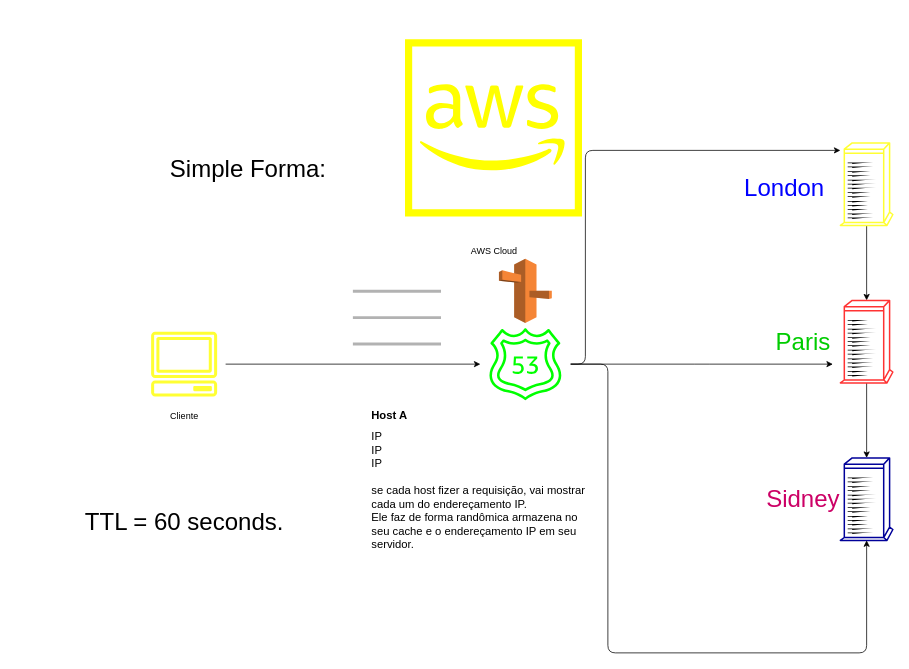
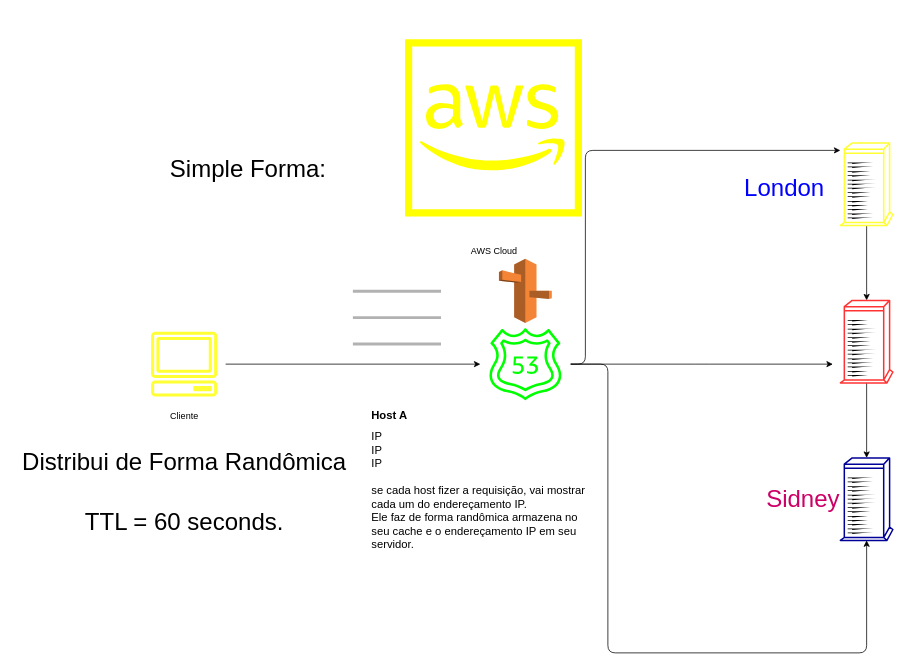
- <mxCell id="21" value="&lt;font style=&quot;font-size: 32px;&quot;&gt;Paris&lt;/font&gt;" style="text;html=1;align=center;verticalAlign=middle;resizable=0;points=[];autosize=1;strokeColor=none;fillColor=none;fontColor=#00CC00;" parent="1" vertex="1"><mxGeometry x="1025" y="440" width="90" height="30" as="geometry" /></mxCell>
+ <mxCell id="18" value="&lt;font style=&quot;font-size: 32px;&quot;&gt;Distribui de Forma Randômica&lt;/font&gt;" style="text;html=1;align=center;verticalAlign=middle;resizable=0;points=[];autosize=1;strokeColor=none;fillColor=none;" parent="1" vertex="1"><mxGeometry x="20" y="600" width="450" height="30" as="geometry" /></mxCell>
